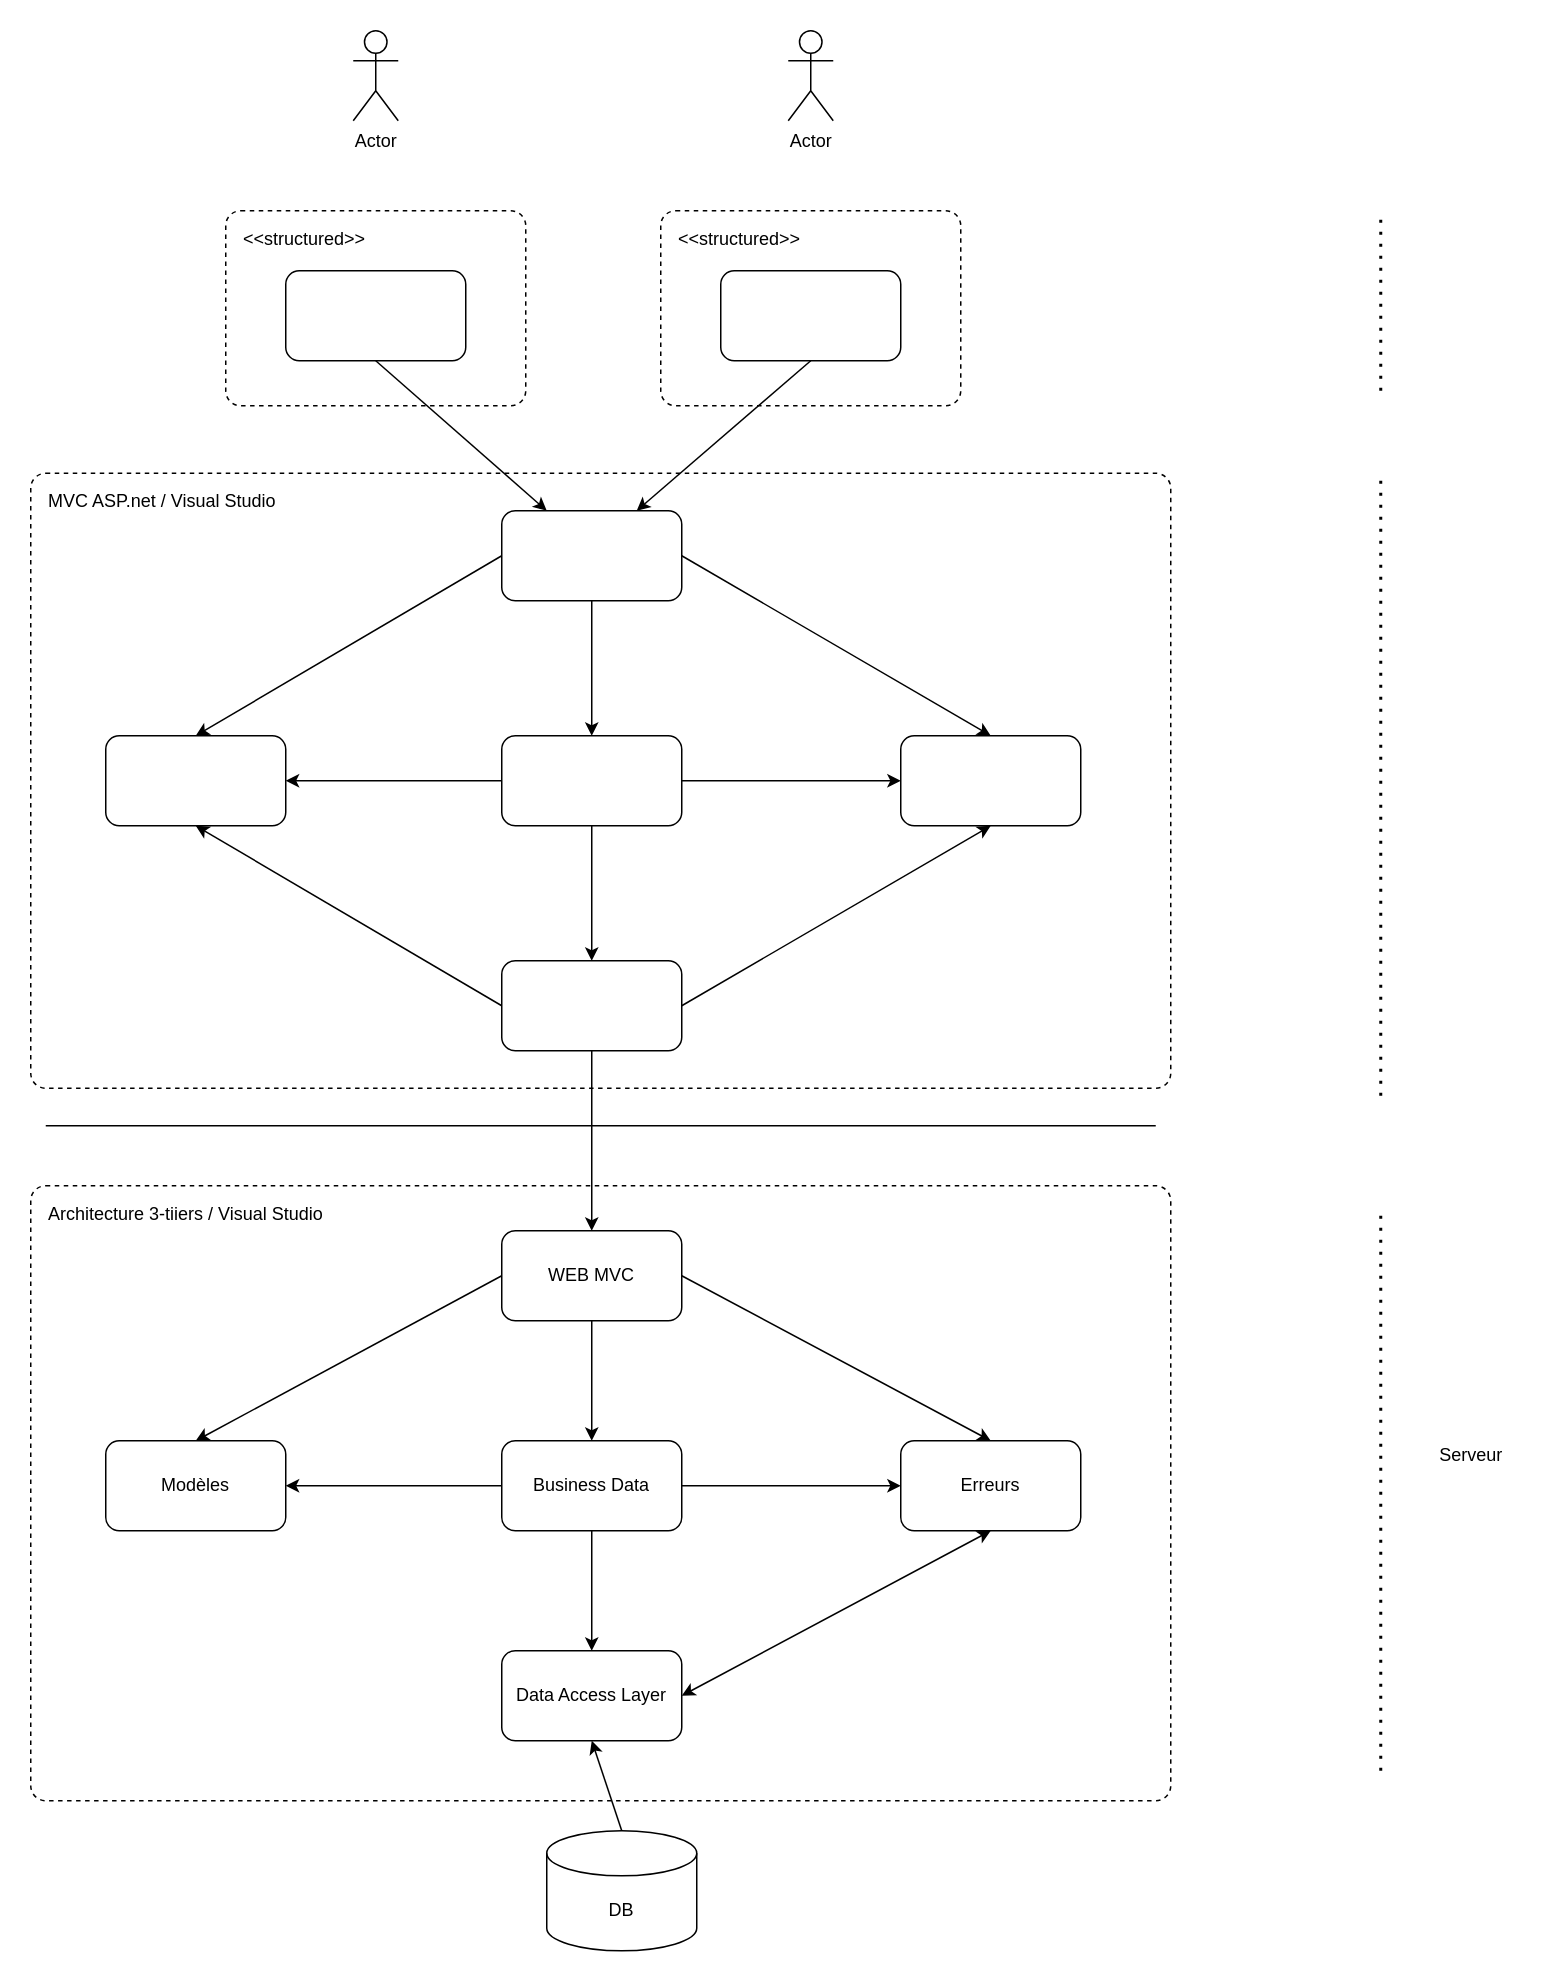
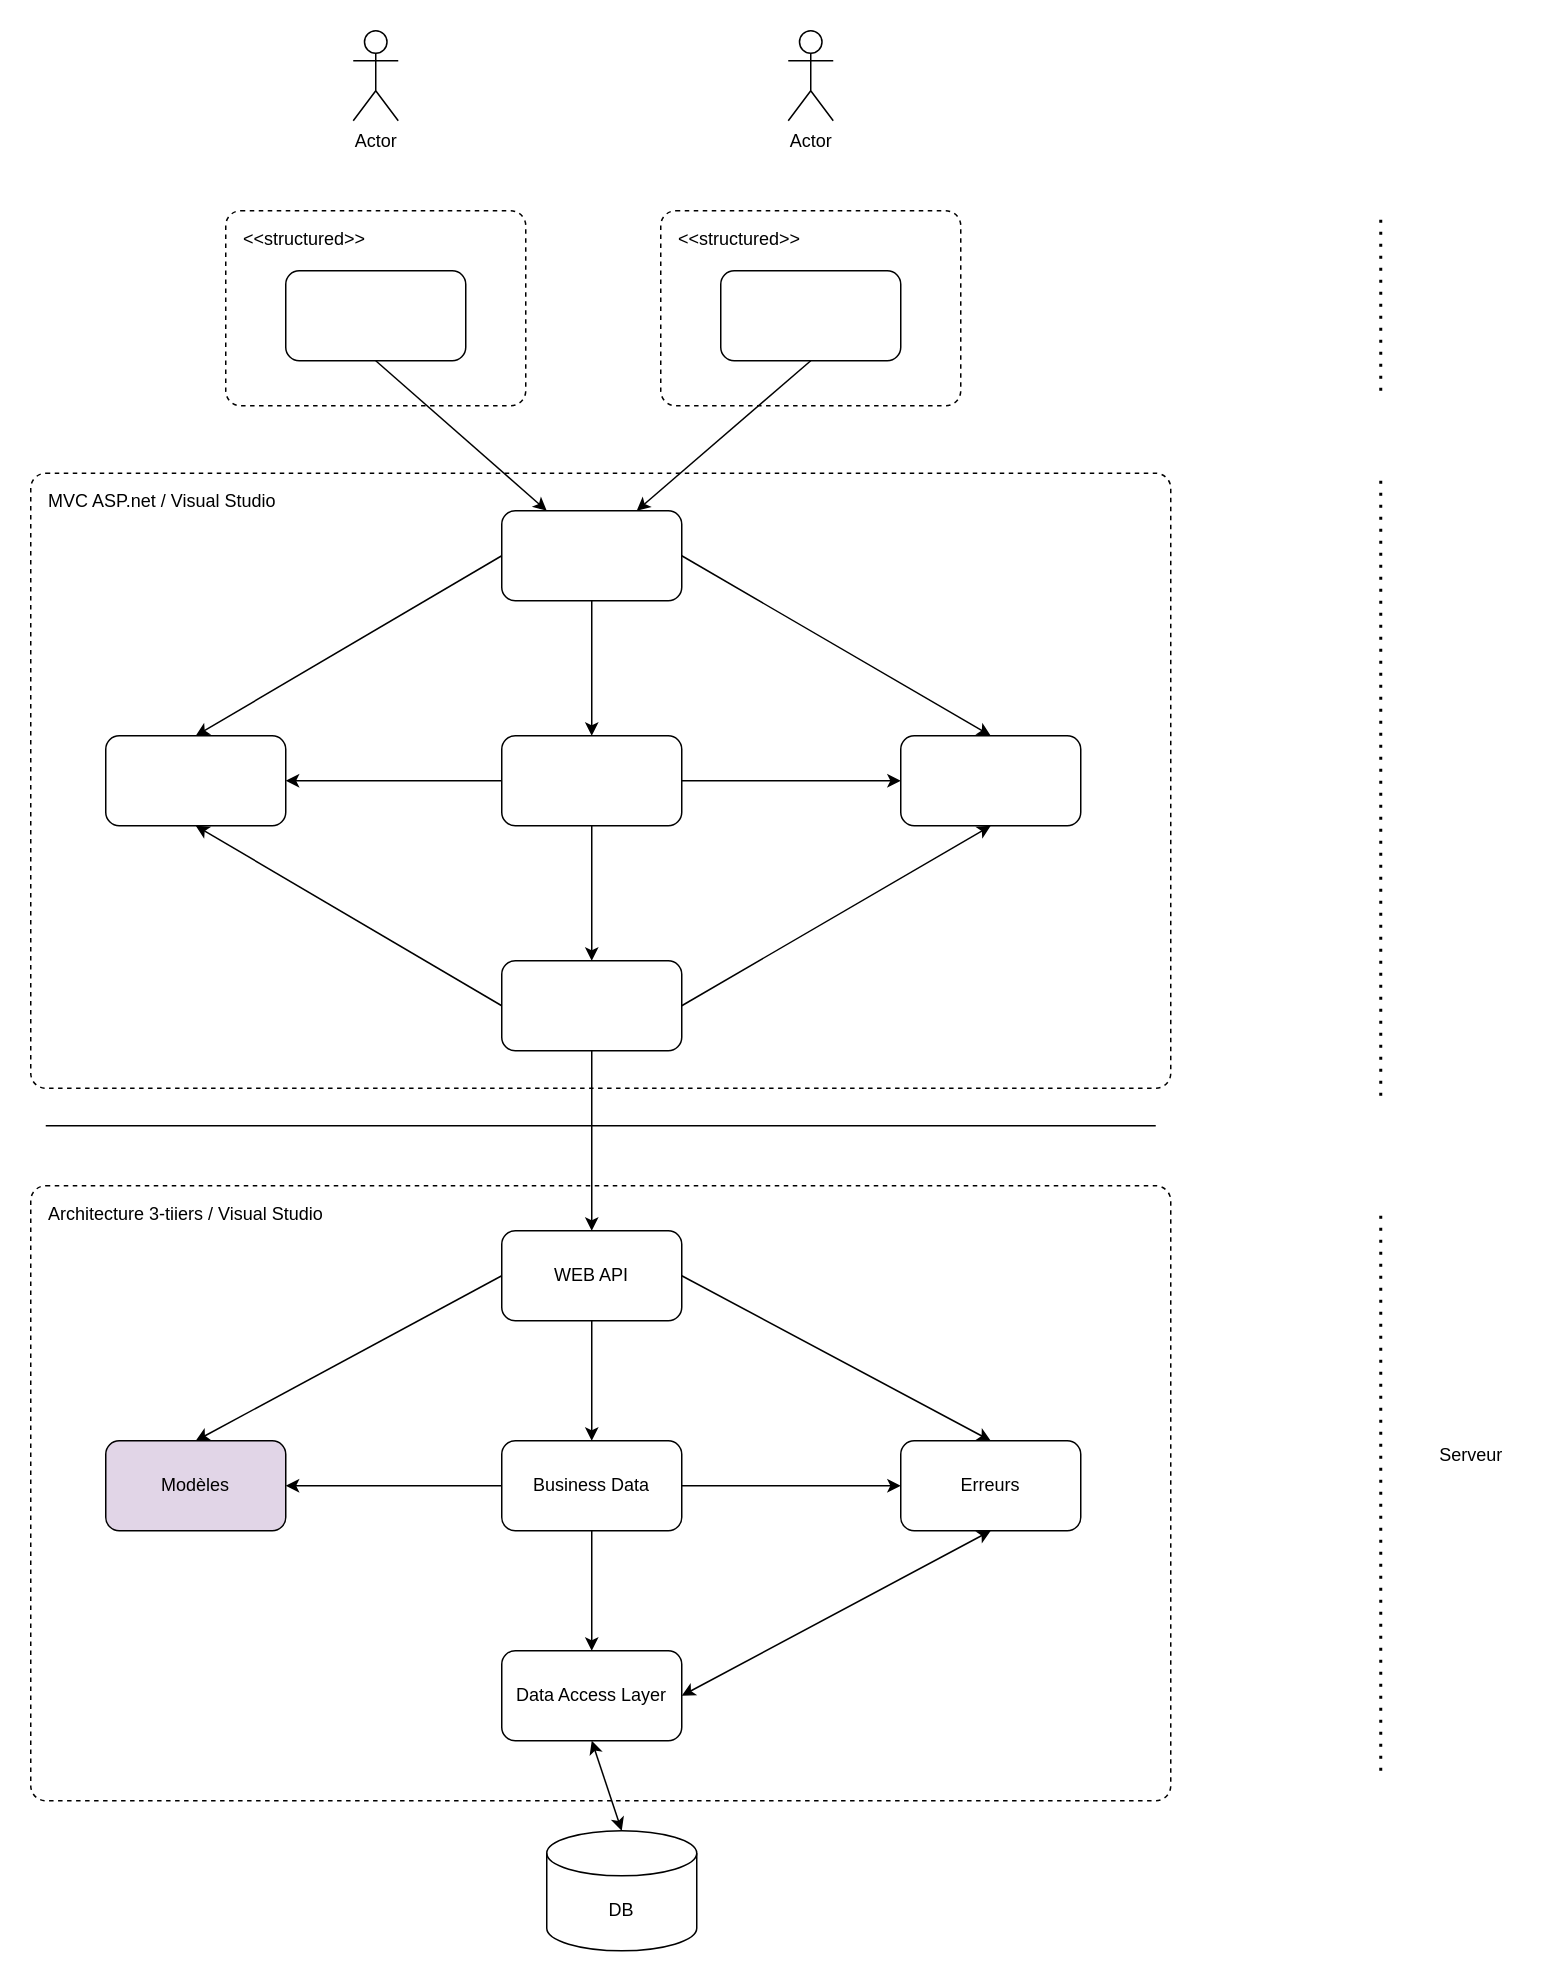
- <mxCell id="17" value="WEB MVC" style="rounded=1;whiteSpace=wrap;html=1;" vertex="1" parent="1"><mxGeometry x="334" y="820" width="120" height="60" as="geometry" /></mxCell>
+ <mxCell id="17" value="WEB API" style="rounded=1;whiteSpace=wrap;html=1;" vertex="1" parent="1"><mxGeometry x="334" y="820" width="120" height="60" as="geometry" /></mxCell>
- <mxCell id="8" value="Modèles" style="rounded=1;whiteSpace=wrap;html=1;" vertex="1" parent="1"><mxGeometry x="70" y="960" width="120" height="60" as="geometry" /></mxCell>
+ <mxCell id="8" value="Modèles" style="rounded=1;whiteSpace=wrap;html=1;fillColor=#e1d5e7;" vertex="1" parent="1"><mxGeometry x="70" y="960" width="120" height="60" as="geometry" /></mxCell>
- <mxCell id="5" style="edgeStyle=none;rounded=0;orthogonalLoop=1;jettySize=auto;html=1;exitX=0.5;exitY=1;exitDx=0;exitDy=0;entryX=0.5;entryY=0;entryDx=0;entryDy=0;entryPerimeter=0;startArrow=classic;startFill=1;endArrow=none;" edge="1" parent="1" source="7" target="4"><mxGeometry relative="1" as="geometry" /></mxCell>
+ <mxCell id="5" style="edgeStyle=none;rounded=0;orthogonalLoop=1;jettySize=auto;html=1;exitX=0.5;exitY=1;exitDx=0;exitDy=0;entryX=0.5;entryY=0;entryDx=0;entryDy=0;entryPerimeter=0;startArrow=classic;startFill=1;" edge="1" parent="1" source="7" target="4"><mxGeometry relative="1" as="geometry" /></mxCell>
